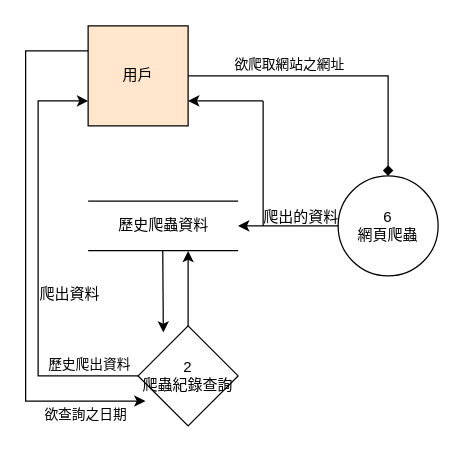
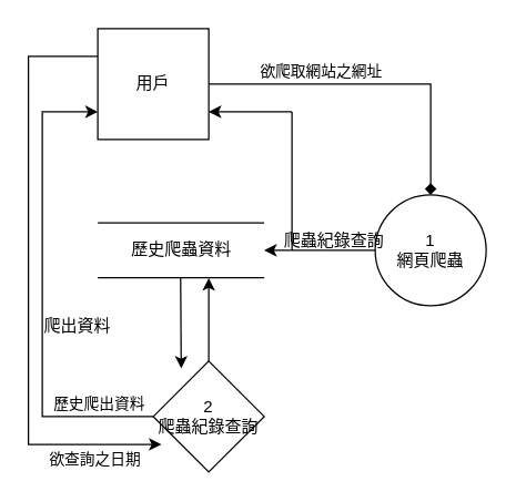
- <mxCell id="6" value="用戶" style="whiteSpace=wrap;html=1;aspect=fixed;fillColor=#ffe6cc;" vertex="1" parent="1"><mxGeometry x="70" y="20" width="80" height="80" as="geometry" /></mxCell>
+ <mxCell id="6" value="用戶" style="whiteSpace=wrap;html=1;aspect=fixed;" vertex="1" parent="1"><mxGeometry x="70" y="20" width="80" height="80" as="geometry" /></mxCell>
- <mxCell id="16" value="爬出的資料" style="text;html=1;align=center;verticalAlign=middle;resizable=0;points=[];autosize=1;strokeColor=none;fillColor=none;" vertex="1" parent="1"><mxGeometry x="200" y="158" width="80" height="30" as="geometry" /></mxCell>
+ <mxCell id="16" value="爬蟲紀錄查詢" style="text;html=1;align=center;verticalAlign=middle;resizable=0;points=[];autosize=1;strokeColor=none;fillColor=none;" vertex="1" parent="1"><mxGeometry x="200" y="158" width="80" height="30" as="geometry" /></mxCell>
- <mxCell id="8" value="6&lt;br&gt;網頁爬蟲" style="ellipse;whiteSpace=wrap;html=1;aspect=fixed;" vertex="1" parent="1"><mxGeometry x="270" y="140" width="80" height="80" as="geometry" /></mxCell>
+ <mxCell id="8" value="1&lt;br&gt;網頁爬蟲" style="ellipse;whiteSpace=wrap;html=1;aspect=fixed;" vertex="1" parent="1"><mxGeometry x="270" y="140" width="80" height="80" as="geometry" /></mxCell>
